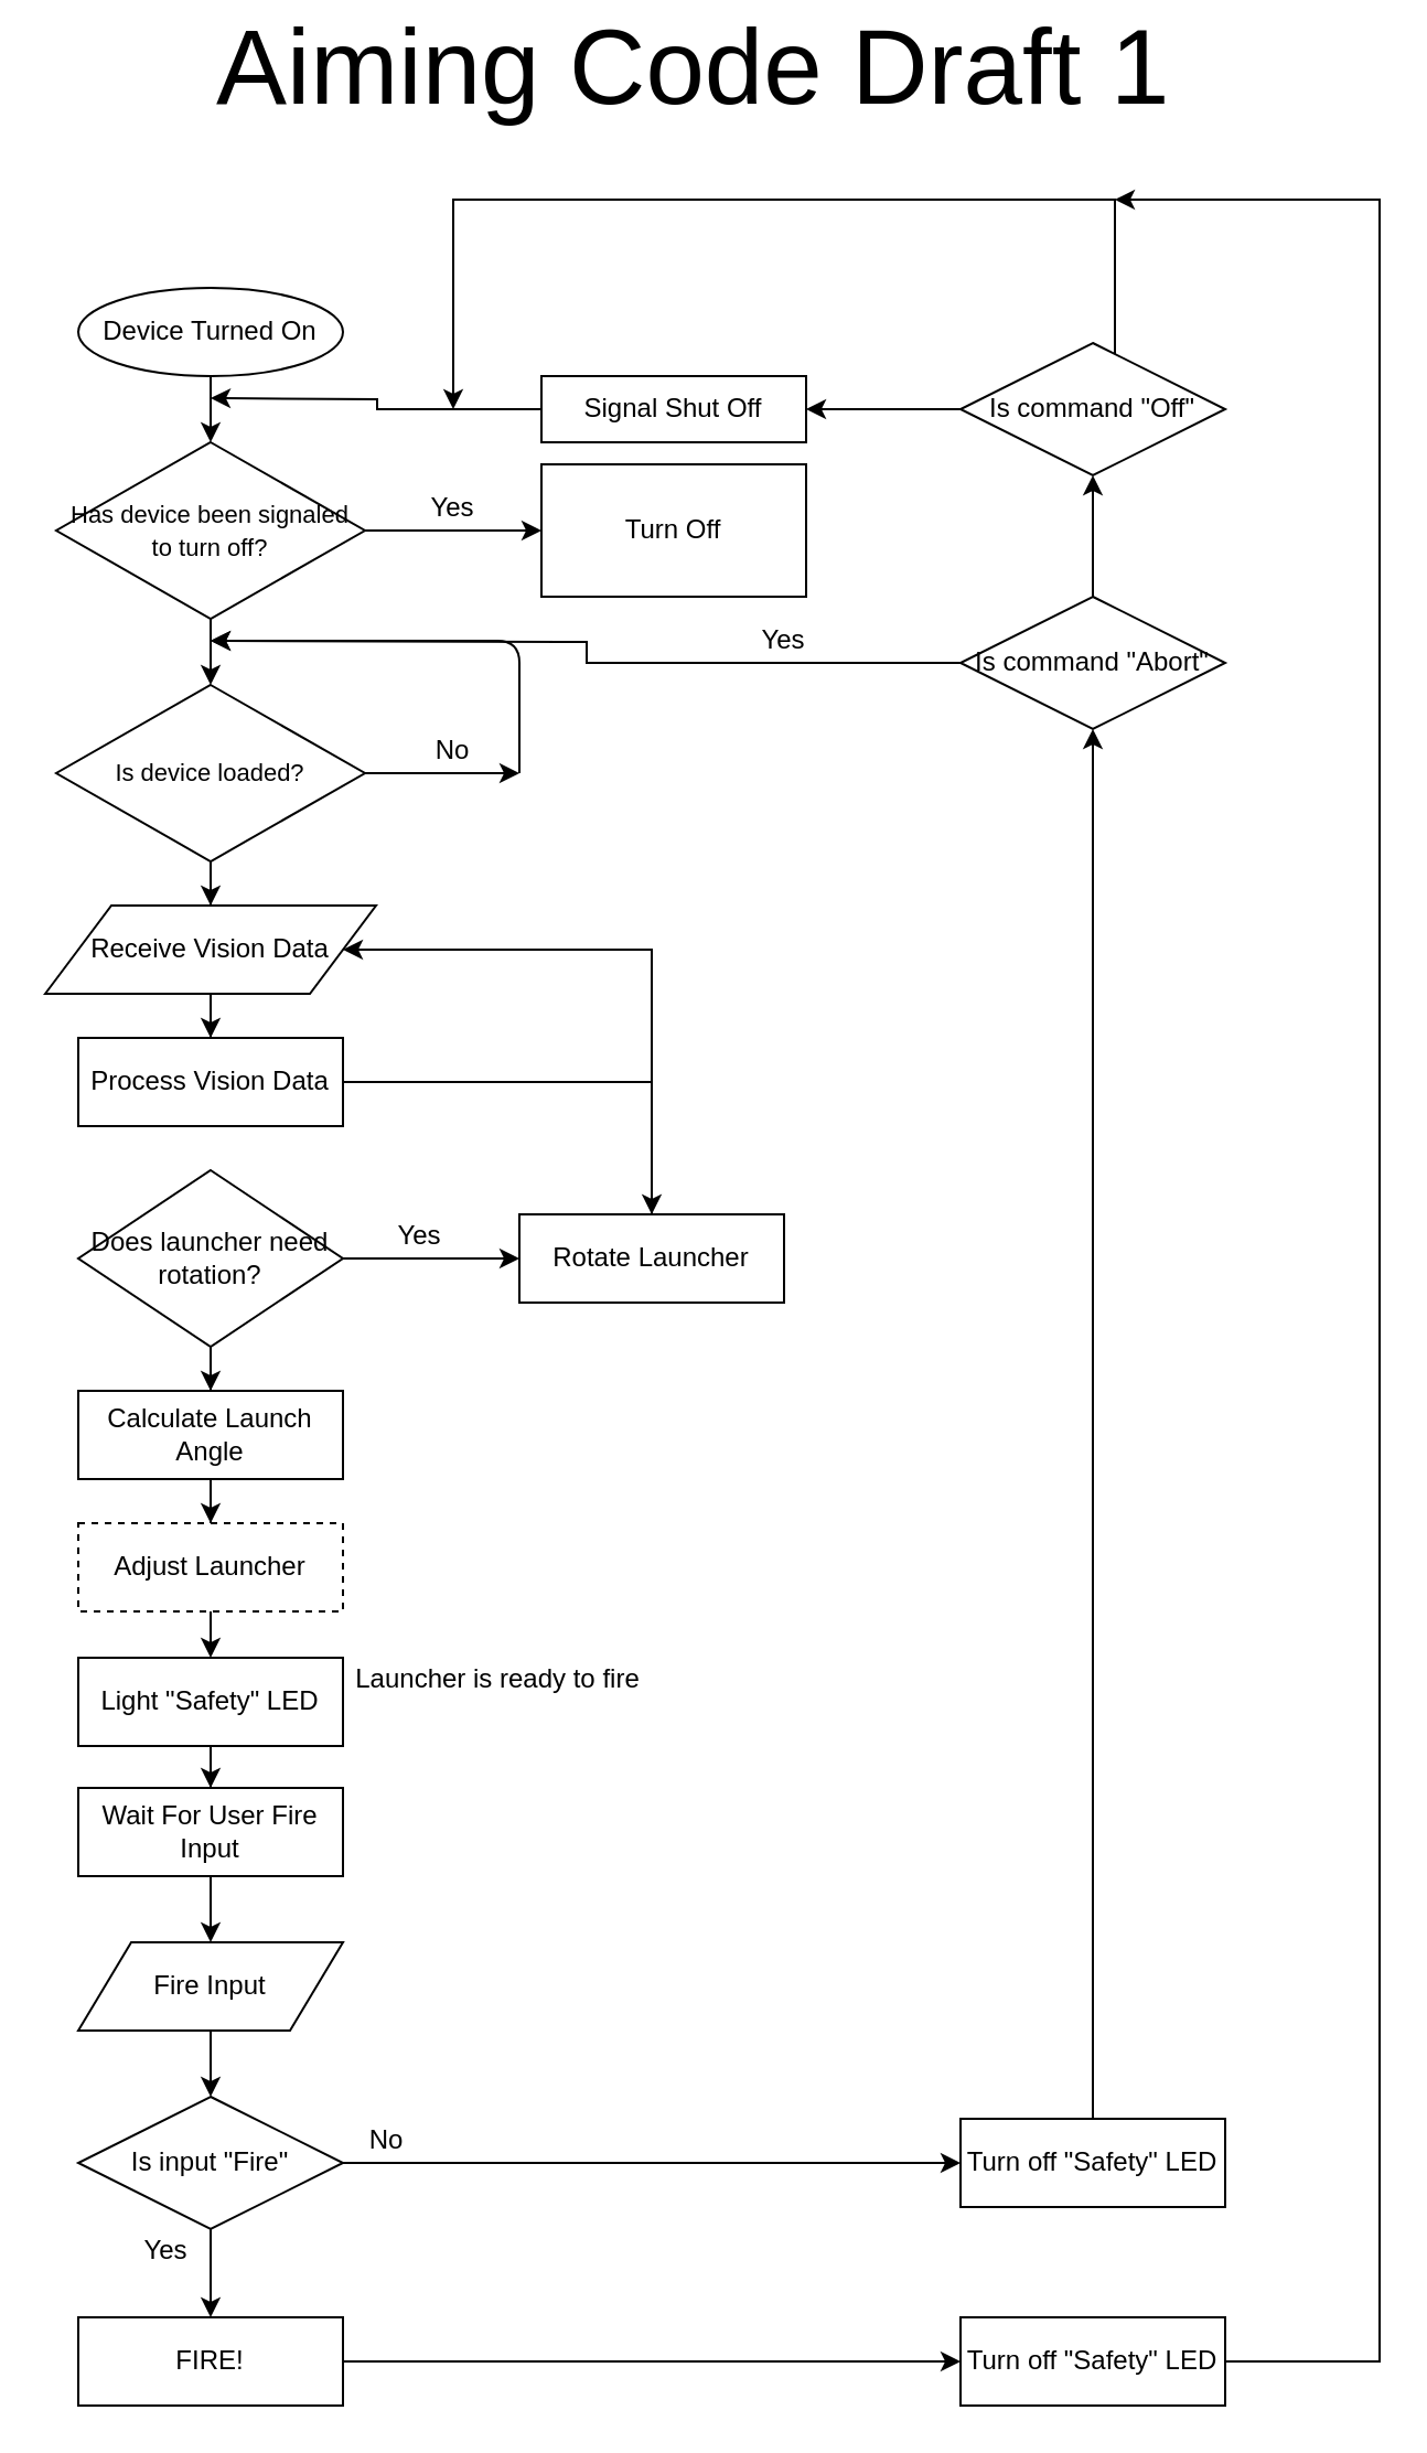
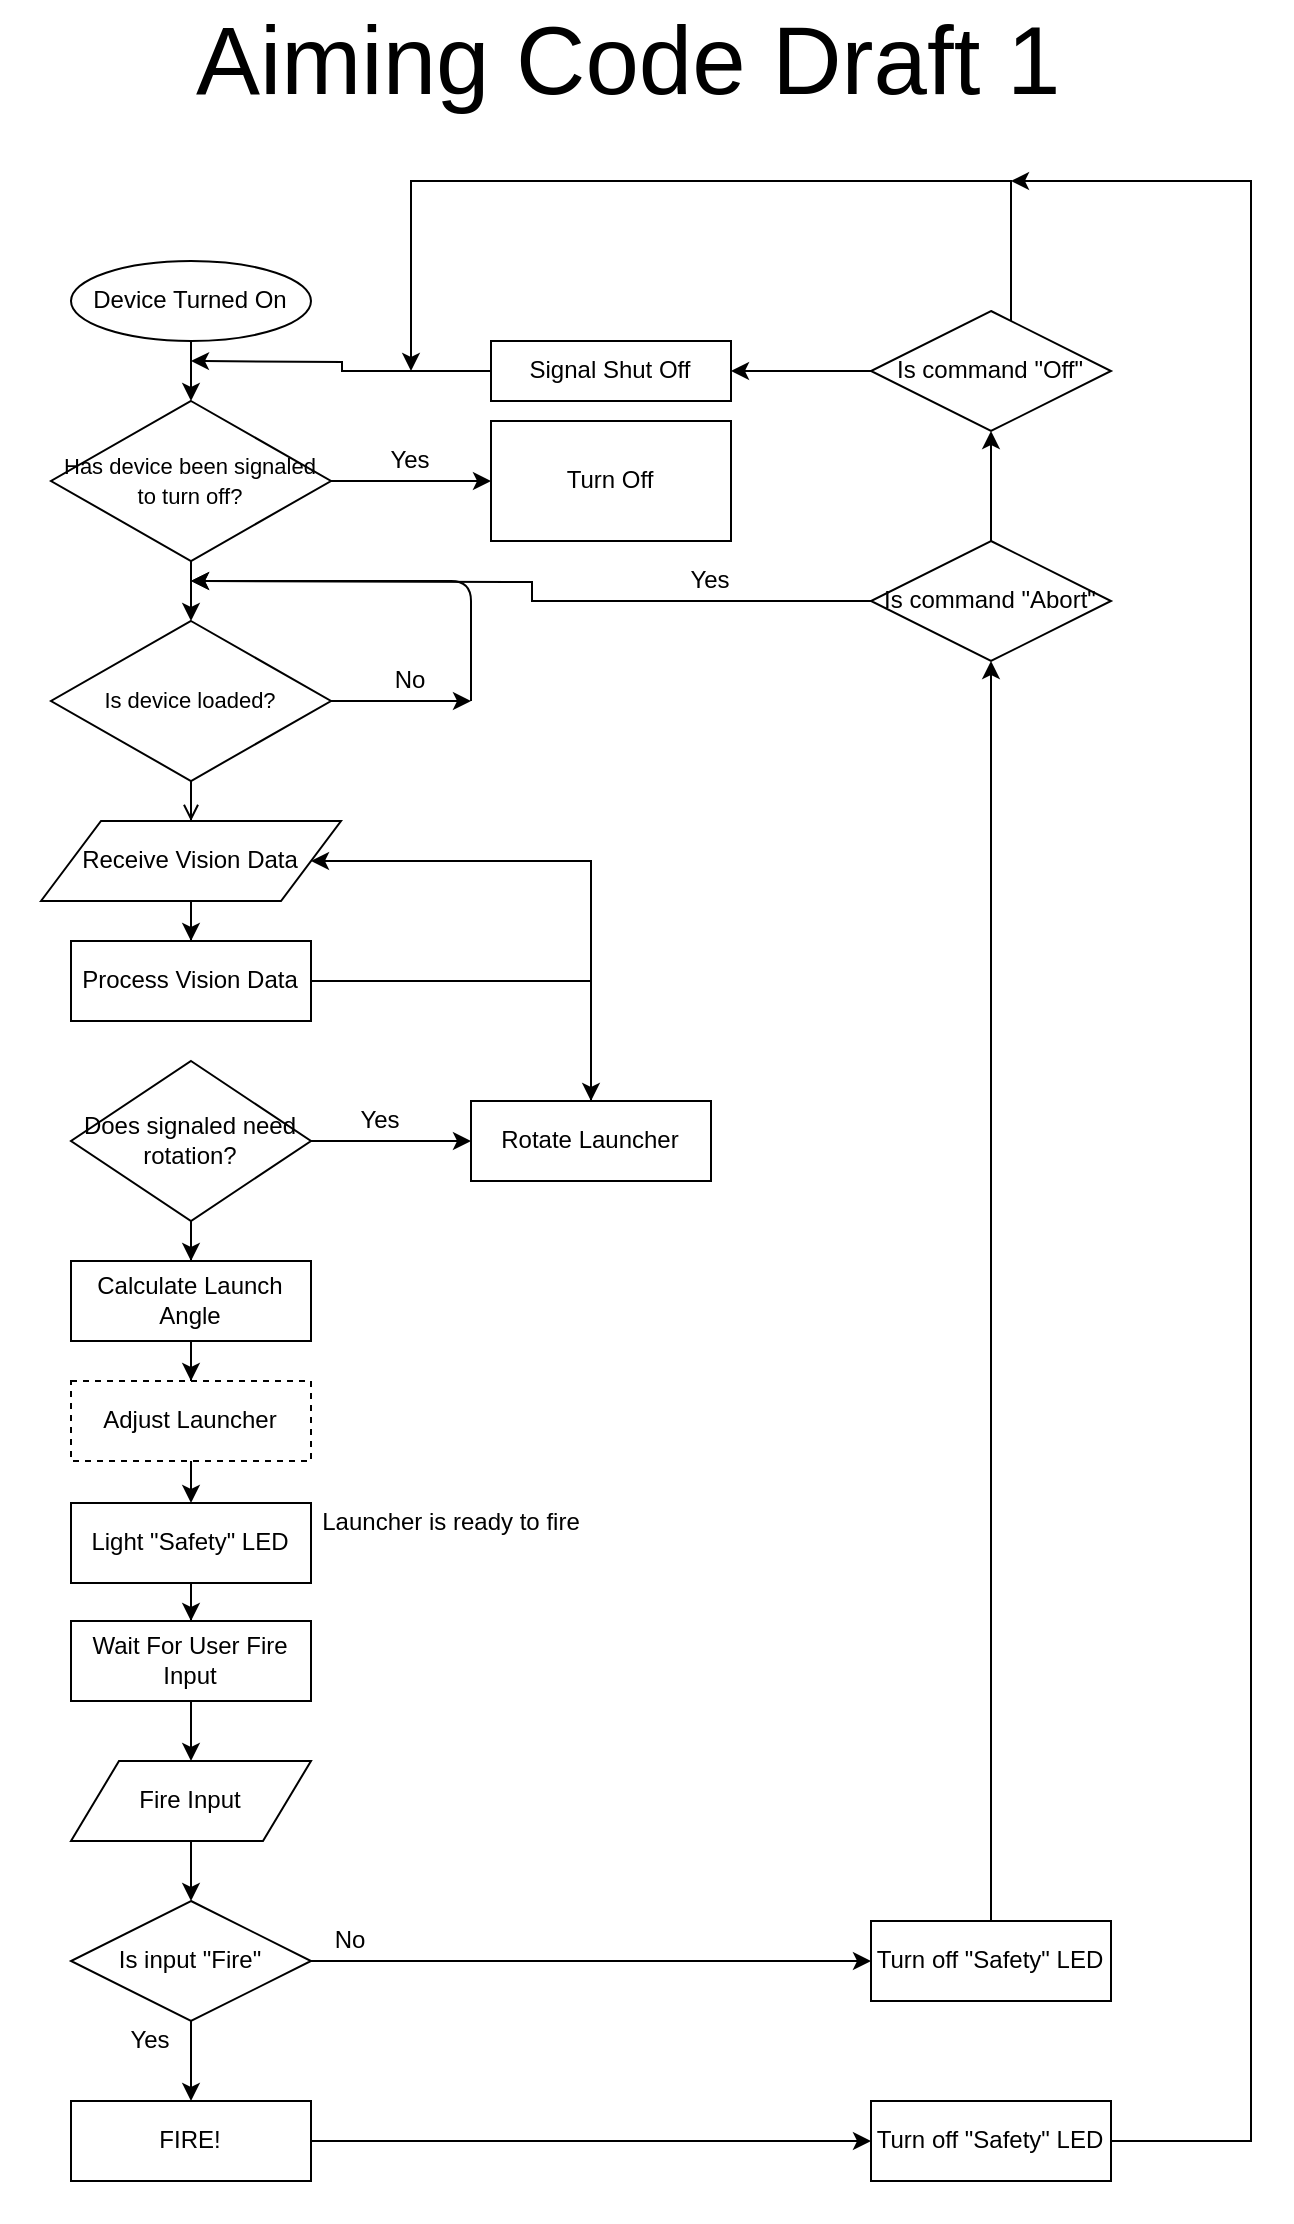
- <mxCell id="8" value="" style="edgeStyle=orthogonalEdgeStyle;rounded=0;orthogonalLoop=1;jettySize=auto;html=1;" edge="1" parent="1" source="9" target="15"><mxGeometry relative="1" as="geometry" /></mxCell>
+ <mxCell id="8" value="" style="edgeStyle=orthogonalEdgeStyle;rounded=0;orthogonalLoop=1;jettySize=auto;html=1;endArrow=open;" edge="1" parent="1" source="9" target="15"><mxGeometry relative="1" as="geometry" /></mxCell>
- <mxCell id="20" value="Does launcher need rotation?" style="rhombus;whiteSpace=wrap;html=1;" vertex="1" parent="1"><mxGeometry x="35" y="530" width="120" height="80" as="geometry" /></mxCell>
+ <mxCell id="20" value="Does signaled need rotation?" style="rhombus;whiteSpace=wrap;html=1;" vertex="1" parent="1"><mxGeometry x="35" y="530" width="120" height="80" as="geometry" /></mxCell>
